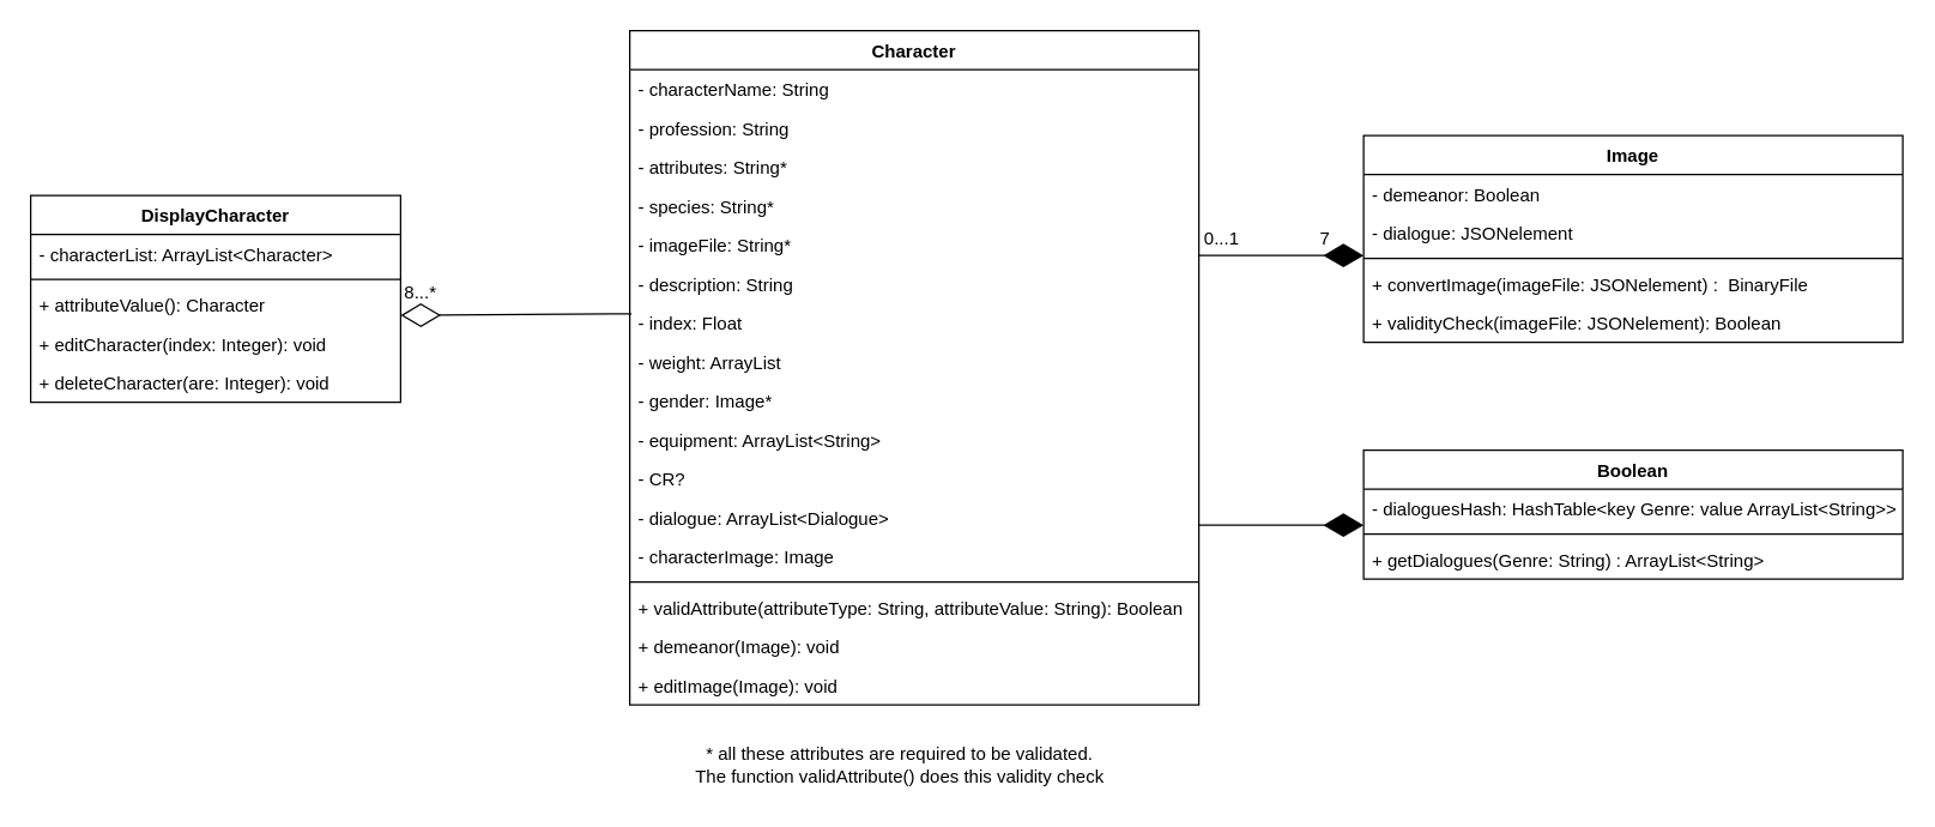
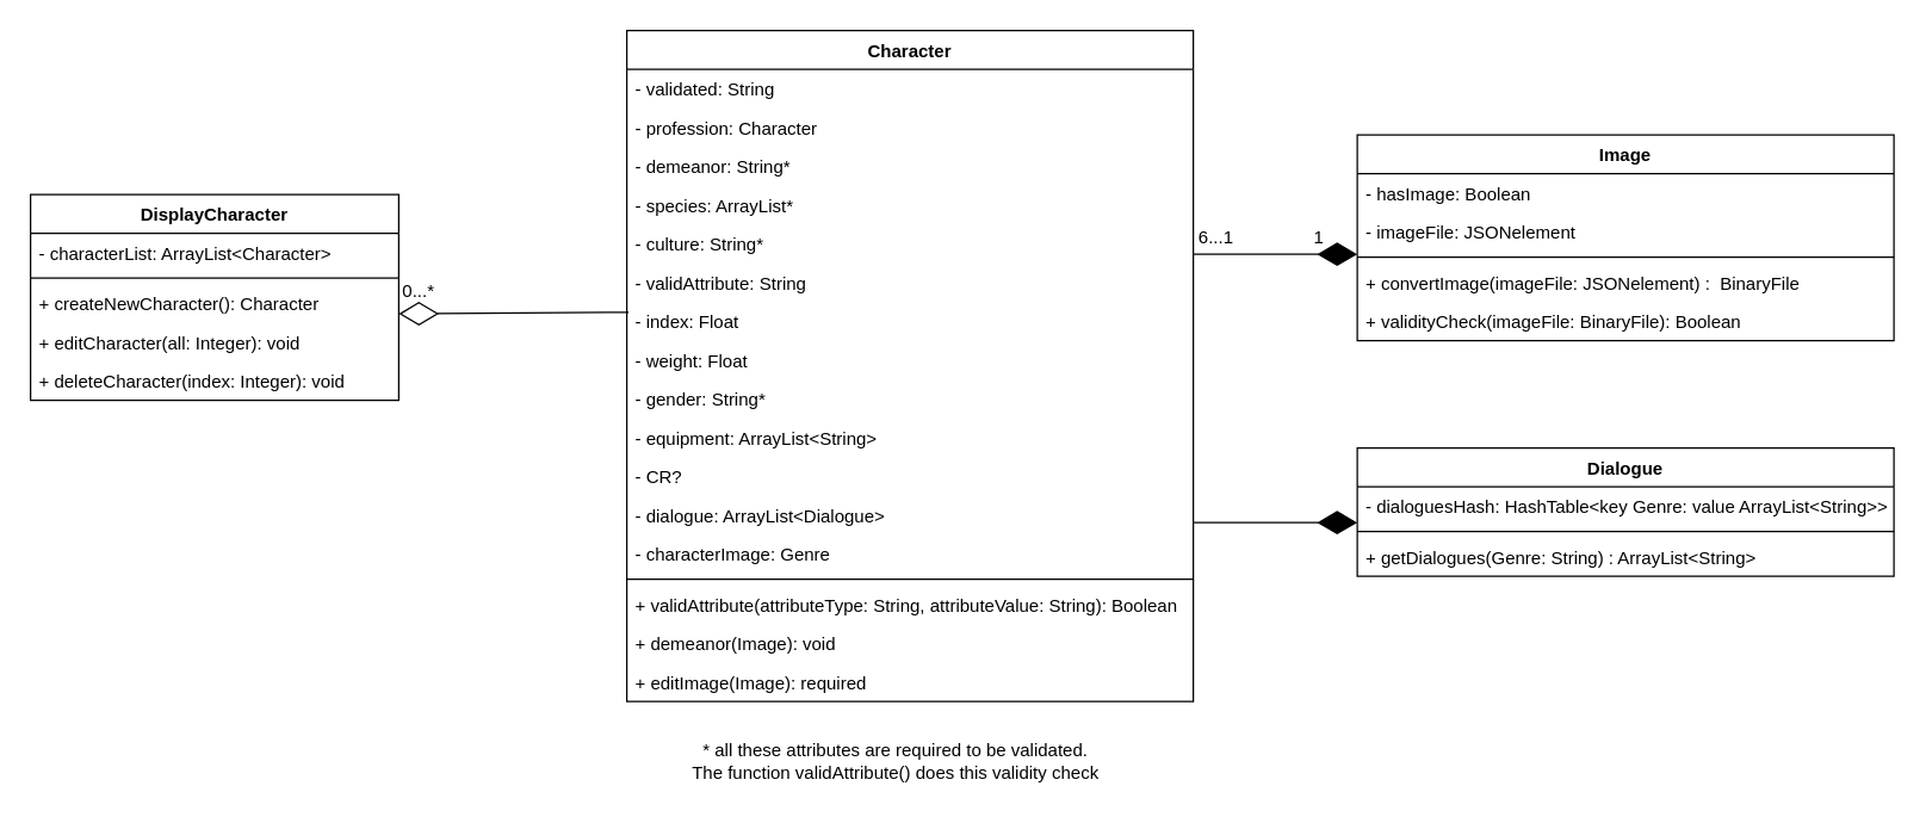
- <mxCell id="3" value="- characterName: String" style="text;align=left;verticalAlign=top;spacingLeft=4;spacingRight=4;overflow=hidden;rotatable=0;points=[[0,0.5],[1,0.5]];portConstraint=eastwest;" parent="2" vertex="1"><mxGeometry y="26" width="380" height="26" as="geometry" /></mxCell>
+ <mxCell id="3" value="- validated: String" style="text;align=left;verticalAlign=top;spacingLeft=4;spacingRight=4;overflow=hidden;rotatable=0;points=[[0,0.5],[1,0.5]];portConstraint=eastwest;" parent="2" vertex="1"><mxGeometry y="26" width="380" height="26" as="geometry" /></mxCell>
- <mxCell id="4" value="- profession: String" style="text;align=left;verticalAlign=top;spacingLeft=4;spacingRight=4;overflow=hidden;rotatable=0;points=[[0,0.5],[1,0.5]];portConstraint=eastwest;rounded=0;shadow=0;html=0;" parent="2" vertex="1"><mxGeometry y="52" width="380" height="26" as="geometry" /></mxCell>
+ <mxCell id="4" value="- profession: Character" style="text;align=left;verticalAlign=top;spacingLeft=4;spacingRight=4;overflow=hidden;rotatable=0;points=[[0,0.5],[1,0.5]];portConstraint=eastwest;rounded=0;shadow=0;html=0;" parent="2" vertex="1"><mxGeometry y="52" width="380" height="26" as="geometry" /></mxCell>
- <mxCell id="5" value="- attributes: String*" style="text;align=left;verticalAlign=top;spacingLeft=4;spacingRight=4;overflow=hidden;rotatable=0;points=[[0,0.5],[1,0.5]];portConstraint=eastwest;rounded=0;shadow=0;html=0;" parent="2" vertex="1"><mxGeometry y="78" width="380" height="26" as="geometry" /></mxCell>
+ <mxCell id="5" value="- demeanor: String*" style="text;align=left;verticalAlign=top;spacingLeft=4;spacingRight=4;overflow=hidden;rotatable=0;points=[[0,0.5],[1,0.5]];portConstraint=eastwest;rounded=0;shadow=0;html=0;" parent="2" vertex="1"><mxGeometry y="78" width="380" height="26" as="geometry" /></mxCell>
- <mxCell id="21" value="- demeanor: Boolean" style="text;strokeColor=none;fillColor=none;align=left;verticalAlign=top;spacingLeft=4;spacingRight=4;overflow=hidden;rotatable=0;points=[[0,0.5],[1,0.5]];portConstraint=eastwest;" vertex="1" parent="20"><mxGeometry y="26" width="360" height="26" as="geometry" /></mxCell>
+ <mxCell id="21" value="- hasImage: Boolean" style="text;strokeColor=none;fillColor=none;align=left;verticalAlign=top;spacingLeft=4;spacingRight=4;overflow=hidden;rotatable=0;points=[[0,0.5],[1,0.5]];portConstraint=eastwest;" vertex="1" parent="20"><mxGeometry y="26" width="360" height="26" as="geometry" /></mxCell>
- <mxCell id="6" value="- species: String*" style="text;align=left;verticalAlign=top;spacingLeft=4;spacingRight=4;overflow=hidden;rotatable=0;points=[[0,0.5],[1,0.5]];portConstraint=eastwest;rounded=0;shadow=0;html=0;" vertex="1" parent="2"><mxGeometry y="104" width="380" height="26" as="geometry" /></mxCell>
+ <mxCell id="6" value="- species: ArrayList*" style="text;align=left;verticalAlign=top;spacingLeft=4;spacingRight=4;overflow=hidden;rotatable=0;points=[[0,0.5],[1,0.5]];portConstraint=eastwest;rounded=0;shadow=0;html=0;" vertex="1" parent="2"><mxGeometry y="104" width="380" height="26" as="geometry" /></mxCell>
- <mxCell id="22" value="- dialogue: JSONelement" style="text;strokeColor=none;fillColor=none;align=left;verticalAlign=top;spacingLeft=4;spacingRight=4;overflow=hidden;rotatable=0;points=[[0,0.5],[1,0.5]];portConstraint=eastwest;" vertex="1" parent="20"><mxGeometry y="52" width="360" height="26" as="geometry" /></mxCell>
+ <mxCell id="22" value="- imageFile: JSONelement" style="text;strokeColor=none;fillColor=none;align=left;verticalAlign=top;spacingLeft=4;spacingRight=4;overflow=hidden;rotatable=0;points=[[0,0.5],[1,0.5]];portConstraint=eastwest;" vertex="1" parent="20"><mxGeometry y="52" width="360" height="26" as="geometry" /></mxCell>
- <mxCell id="35" value="0...1" style="text;html=1;align=center;verticalAlign=middle;resizable=0;points=[];autosize=1;strokeColor=none;fillColor=none;" vertex="1" parent="1"><mxGeometry x="790" y="144" width="50" height="30" as="geometry" /></mxCell>
+ <mxCell id="35" value="6...1" style="text;html=1;align=center;verticalAlign=middle;resizable=0;points=[];autosize=1;strokeColor=none;fillColor=none;" vertex="1" parent="1"><mxGeometry x="790" y="144" width="50" height="30" as="geometry" /></mxCell>
- <mxCell id="36" value="7" style="text;html=1;align=center;verticalAlign=middle;resizable=0;points=[];autosize=1;strokeColor=none;fillColor=none;" vertex="1" parent="1"><mxGeometry x="869" y="144" width="30" height="30" as="geometry" /></mxCell>
+ <mxCell id="36" value="1" style="text;html=1;align=center;verticalAlign=middle;resizable=0;points=[];autosize=1;strokeColor=none;fillColor=none;" vertex="1" parent="1"><mxGeometry x="869" y="144" width="30" height="30" as="geometry" /></mxCell>
- <mxCell id="7" value="- imageFile: String*" style="text;align=left;verticalAlign=top;spacingLeft=4;spacingRight=4;overflow=hidden;rotatable=0;points=[[0,0.5],[1,0.5]];portConstraint=eastwest;rounded=0;shadow=0;html=0;" vertex="1" parent="2"><mxGeometry y="130" width="380" height="26" as="geometry" /></mxCell>
+ <mxCell id="7" value="- culture: String*" style="text;align=left;verticalAlign=top;spacingLeft=4;spacingRight=4;overflow=hidden;rotatable=0;points=[[0,0.5],[1,0.5]];portConstraint=eastwest;rounded=0;shadow=0;html=0;" vertex="1" parent="2"><mxGeometry y="130" width="380" height="26" as="geometry" /></mxCell>
- <mxCell id="8" value="- description: String " style="text;align=left;verticalAlign=top;spacingLeft=4;spacingRight=4;overflow=hidden;rotatable=0;points=[[0,0.5],[1,0.5]];portConstraint=eastwest;rounded=0;shadow=0;html=0;" vertex="1" parent="2"><mxGeometry y="156" width="380" height="26" as="geometry" /></mxCell>
+ <mxCell id="8" value="- validAttribute: String " style="text;align=left;verticalAlign=top;spacingLeft=4;spacingRight=4;overflow=hidden;rotatable=0;points=[[0,0.5],[1,0.5]];portConstraint=eastwest;rounded=0;shadow=0;html=0;" vertex="1" parent="2"><mxGeometry y="156" width="380" height="26" as="geometry" /></mxCell>
- <mxCell id="34" value="8...*" style="text;html=1;align=center;verticalAlign=middle;resizable=0;points=[];autosize=1;strokeColor=none;fillColor=none;" vertex="1" parent="1"><mxGeometry x="260" y="180" width="40" height="30" as="geometry" /></mxCell>
+ <mxCell id="34" value="0...*" style="text;html=1;align=center;verticalAlign=middle;resizable=0;points=[];autosize=1;strokeColor=none;fillColor=none;" vertex="1" parent="1"><mxGeometry x="260" y="180" width="40" height="30" as="geometry" /></mxCell>
- <mxCell id="30" value="+ attributeValue(): Character" style="text;strokeColor=none;fillColor=none;align=left;verticalAlign=top;spacingLeft=4;spacingRight=4;overflow=hidden;rotatable=0;points=[[0,0.5],[1,0.5]];portConstraint=eastwest;" vertex="1" parent="27"><mxGeometry y="60" width="247" height="26" as="geometry" /></mxCell>
+ <mxCell id="30" value="+ createNewCharacter(): Character" style="text;strokeColor=none;fillColor=none;align=left;verticalAlign=top;spacingLeft=4;spacingRight=4;overflow=hidden;rotatable=0;points=[[0,0.5],[1,0.5]];portConstraint=eastwest;" vertex="1" parent="27"><mxGeometry y="60" width="247" height="26" as="geometry" /></mxCell>
- <mxCell id="25" value="+ validityCheck(imageFile: JSONelement): Boolean" style="text;strokeColor=none;fillColor=none;align=left;verticalAlign=top;spacingLeft=4;spacingRight=4;overflow=hidden;rotatable=0;points=[[0,0.5],[1,0.5]];portConstraint=eastwest;" vertex="1" parent="20"><mxGeometry y="112" width="360" height="26" as="geometry" /></mxCell>
+ <mxCell id="25" value="+ validityCheck(imageFile: BinaryFile): Boolean" style="text;strokeColor=none;fillColor=none;align=left;verticalAlign=top;spacingLeft=4;spacingRight=4;overflow=hidden;rotatable=0;points=[[0,0.5],[1,0.5]];portConstraint=eastwest;" vertex="1" parent="20"><mxGeometry y="112" width="360" height="26" as="geometry" /></mxCell>
- <mxCell id="31" value="+ editCharacter(index: Integer): void" style="text;strokeColor=none;fillColor=none;align=left;verticalAlign=top;spacingLeft=4;spacingRight=4;overflow=hidden;rotatable=0;points=[[0,0.5],[1,0.5]];portConstraint=eastwest;" vertex="1" parent="27"><mxGeometry y="86" width="247" height="26" as="geometry" /></mxCell>
+ <mxCell id="31" value="+ editCharacter(all: Integer): void" style="text;strokeColor=none;fillColor=none;align=left;verticalAlign=top;spacingLeft=4;spacingRight=4;overflow=hidden;rotatable=0;points=[[0,0.5],[1,0.5]];portConstraint=eastwest;" vertex="1" parent="27"><mxGeometry y="86" width="247" height="26" as="geometry" /></mxCell>
- <mxCell id="10" value="- weight: ArrayList" style="text;align=left;verticalAlign=top;spacingLeft=4;spacingRight=4;overflow=hidden;rotatable=0;points=[[0,0.5],[1,0.5]];portConstraint=eastwest;rounded=0;shadow=0;html=0;" vertex="1" parent="2"><mxGeometry y="208" width="380" height="26" as="geometry" /></mxCell>
+ <mxCell id="10" value="- weight: Float" style="text;align=left;verticalAlign=top;spacingLeft=4;spacingRight=4;overflow=hidden;rotatable=0;points=[[0,0.5],[1,0.5]];portConstraint=eastwest;rounded=0;shadow=0;html=0;" vertex="1" parent="2"><mxGeometry y="208" width="380" height="26" as="geometry" /></mxCell>
- <mxCell id="32" value="+ deleteCharacter(are: Integer): void" style="text;strokeColor=none;fillColor=none;align=left;verticalAlign=top;spacingLeft=4;spacingRight=4;overflow=hidden;rotatable=0;points=[[0,0.5],[1,0.5]];portConstraint=eastwest;" vertex="1" parent="27"><mxGeometry y="112" width="247" height="26" as="geometry" /></mxCell>
+ <mxCell id="32" value="+ deleteCharacter(index: Integer): void" style="text;strokeColor=none;fillColor=none;align=left;verticalAlign=top;spacingLeft=4;spacingRight=4;overflow=hidden;rotatable=0;points=[[0,0.5],[1,0.5]];portConstraint=eastwest;" vertex="1" parent="27"><mxGeometry y="112" width="247" height="26" as="geometry" /></mxCell>
- <mxCell id="11" value="- gender: Image*" style="text;align=left;verticalAlign=top;spacingLeft=4;spacingRight=4;overflow=hidden;rotatable=0;points=[[0,0.5],[1,0.5]];portConstraint=eastwest;rounded=0;shadow=0;html=0;" vertex="1" parent="2"><mxGeometry y="234" width="380" height="26" as="geometry" /></mxCell>
+ <mxCell id="11" value="- gender: String*" style="text;align=left;verticalAlign=top;spacingLeft=4;spacingRight=4;overflow=hidden;rotatable=0;points=[[0,0.5],[1,0.5]];portConstraint=eastwest;rounded=0;shadow=0;html=0;" vertex="1" parent="2"><mxGeometry y="234" width="380" height="26" as="geometry" /></mxCell>
- <mxCell id="38" value="Boolean" style="swimlane;fontStyle=1;align=center;verticalAlign=top;childLayout=stackLayout;horizontal=1;startSize=26;horizontalStack=0;resizeParent=1;resizeParentMax=0;resizeLast=0;collapsible=1;marginBottom=0;" vertex="1" parent="1"><mxGeometry x="910" y="300" width="360" height="86" as="geometry" /></mxCell>
+ <mxCell id="38" value="Dialogue" style="swimlane;fontStyle=1;align=center;verticalAlign=top;childLayout=stackLayout;horizontal=1;startSize=26;horizontalStack=0;resizeParent=1;resizeParentMax=0;resizeLast=0;collapsible=1;marginBottom=0;" vertex="1" parent="1"><mxGeometry x="910" y="300" width="360" height="86" as="geometry" /></mxCell>
- <mxCell id="15" value="- characterImage: Image" style="text;align=left;verticalAlign=top;spacingLeft=4;spacingRight=4;overflow=hidden;rotatable=0;points=[[0,0.5],[1,0.5]];portConstraint=eastwest;rounded=0;shadow=0;html=0;" vertex="1" parent="2"><mxGeometry y="338" width="380" height="26" as="geometry" /></mxCell>
+ <mxCell id="15" value="- characterImage: Genre" style="text;align=left;verticalAlign=top;spacingLeft=4;spacingRight=4;overflow=hidden;rotatable=0;points=[[0,0.5],[1,0.5]];portConstraint=eastwest;rounded=0;shadow=0;html=0;" vertex="1" parent="2"><mxGeometry y="338" width="380" height="26" as="geometry" /></mxCell>
- <mxCell id="19" value="+ editImage(Image): void" style="text;align=left;verticalAlign=top;spacingLeft=4;spacingRight=4;overflow=hidden;rotatable=0;points=[[0,0.5],[1,0.5]];portConstraint=eastwest;" parent="2" vertex="1"><mxGeometry y="424" width="380" height="26" as="geometry" /></mxCell>
+ <mxCell id="19" value="+ editImage(Image): required" style="text;align=left;verticalAlign=top;spacingLeft=4;spacingRight=4;overflow=hidden;rotatable=0;points=[[0,0.5],[1,0.5]];portConstraint=eastwest;" parent="2" vertex="1"><mxGeometry y="424" width="380" height="26" as="geometry" /></mxCell>
